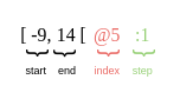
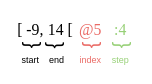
- <mxCell id="5" value=":1" style="text;html=1;strokeColor=none;fillColor=none;align=center;verticalAlign=middle;whiteSpace=wrap;rounded=0;fontSize=21;fontFamily=Tahoma;fontColor=#97D077;" parent="1" vertex="1"><mxGeometry x="140" y="20" width="40" height="40" as="geometry" /></mxCell>
+ <mxCell id="5" value=":4" style="text;html=1;strokeColor=none;fillColor=none;align=center;verticalAlign=middle;whiteSpace=wrap;rounded=0;fontSize=21;fontFamily=Tahoma;fontColor=#97D077;" parent="1" vertex="1"><mxGeometry x="140" y="20" width="40" height="40" as="geometry" /></mxCell>
